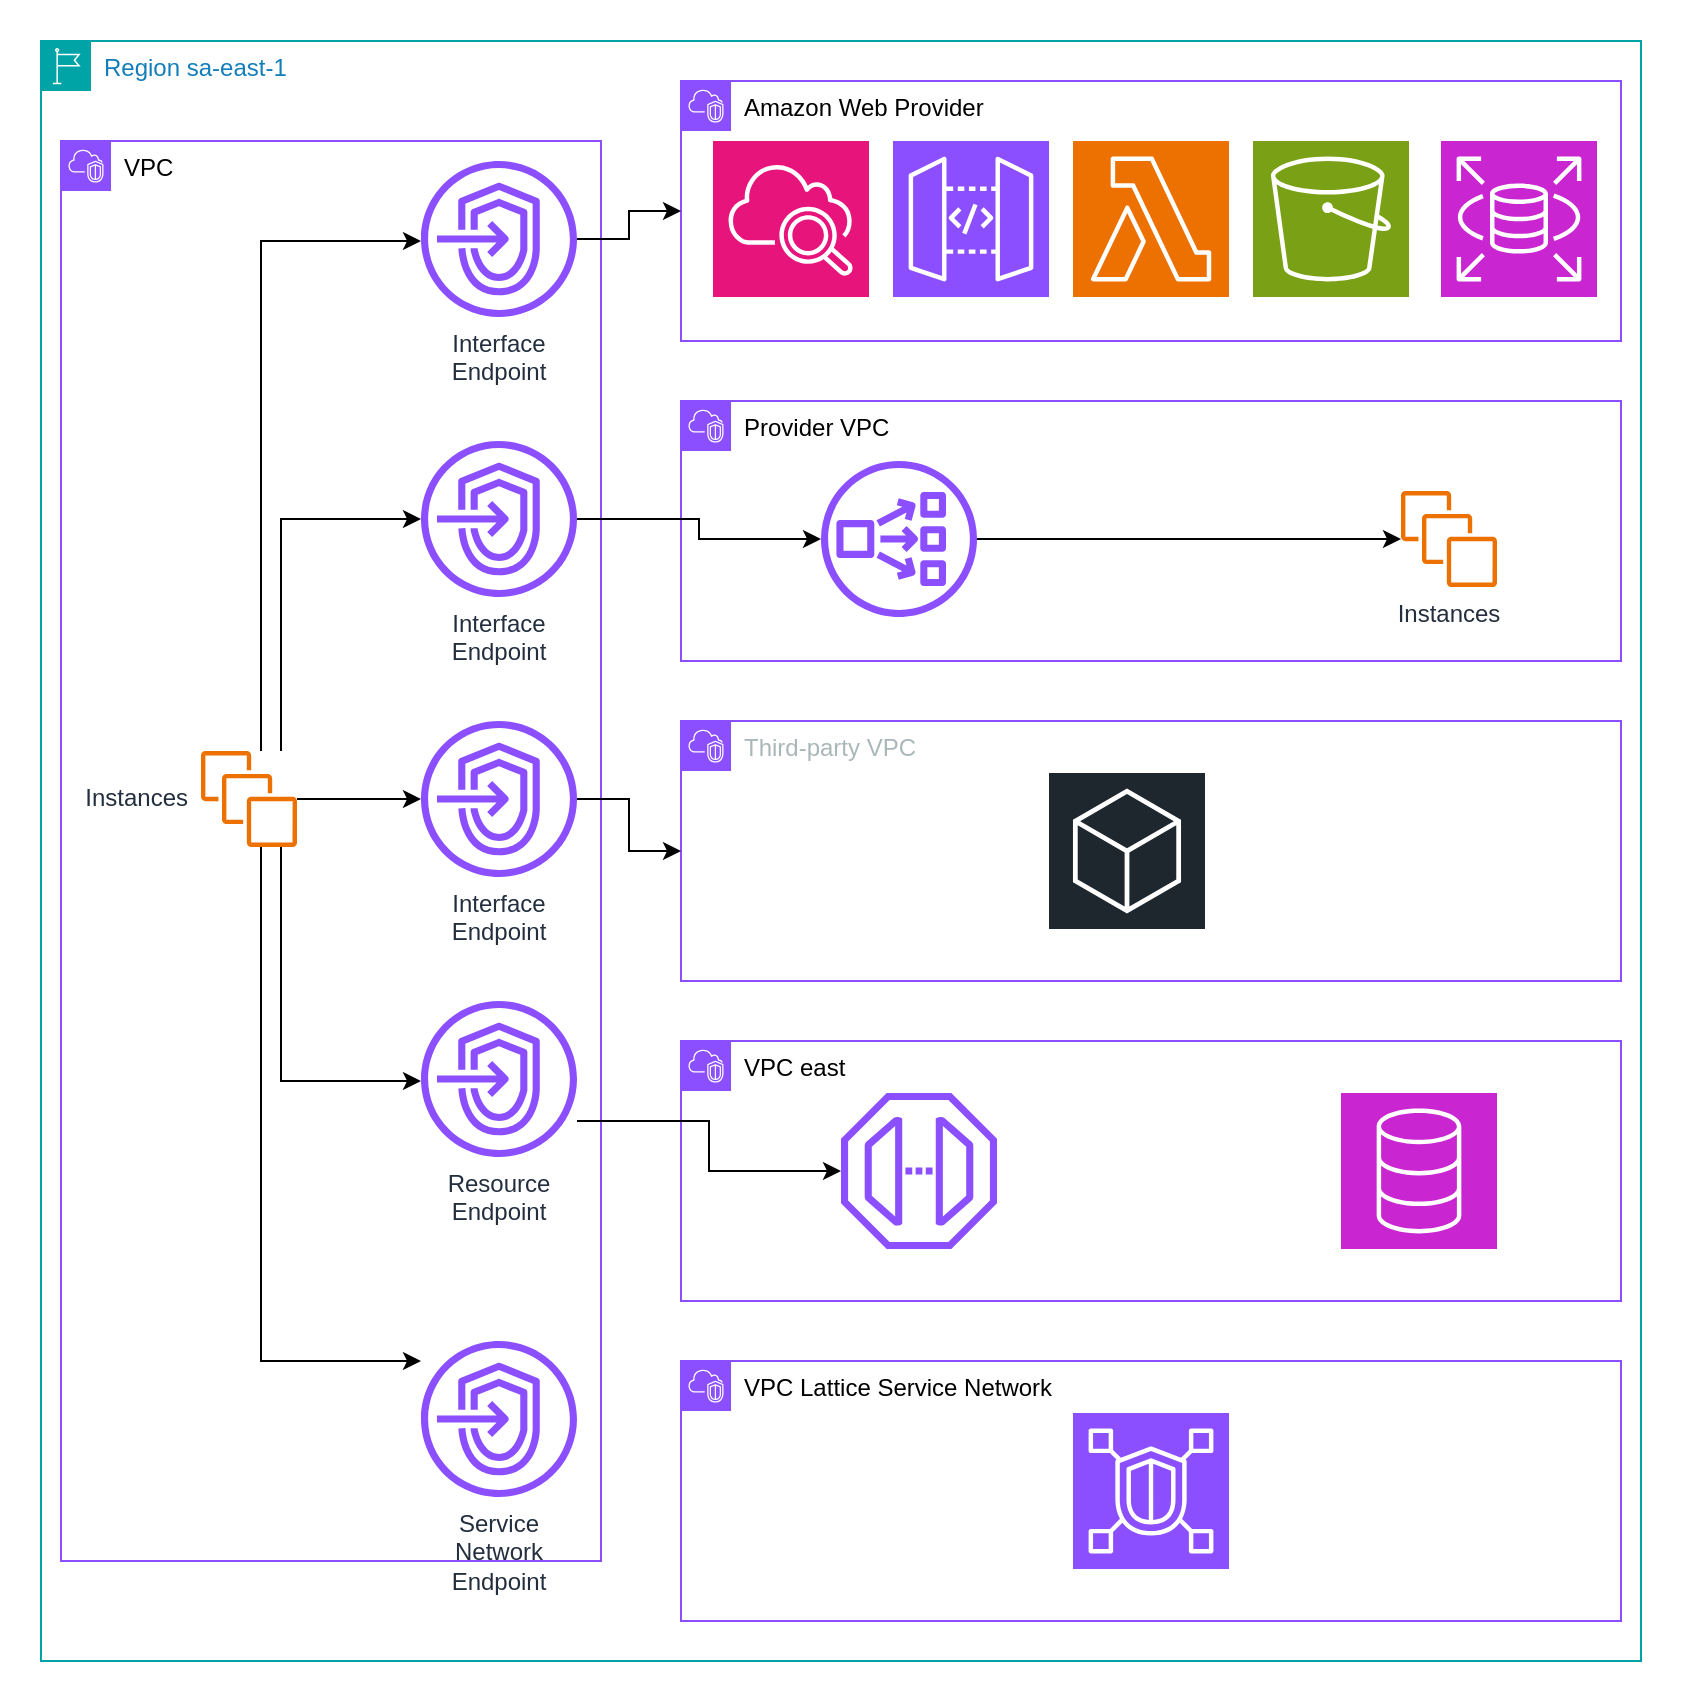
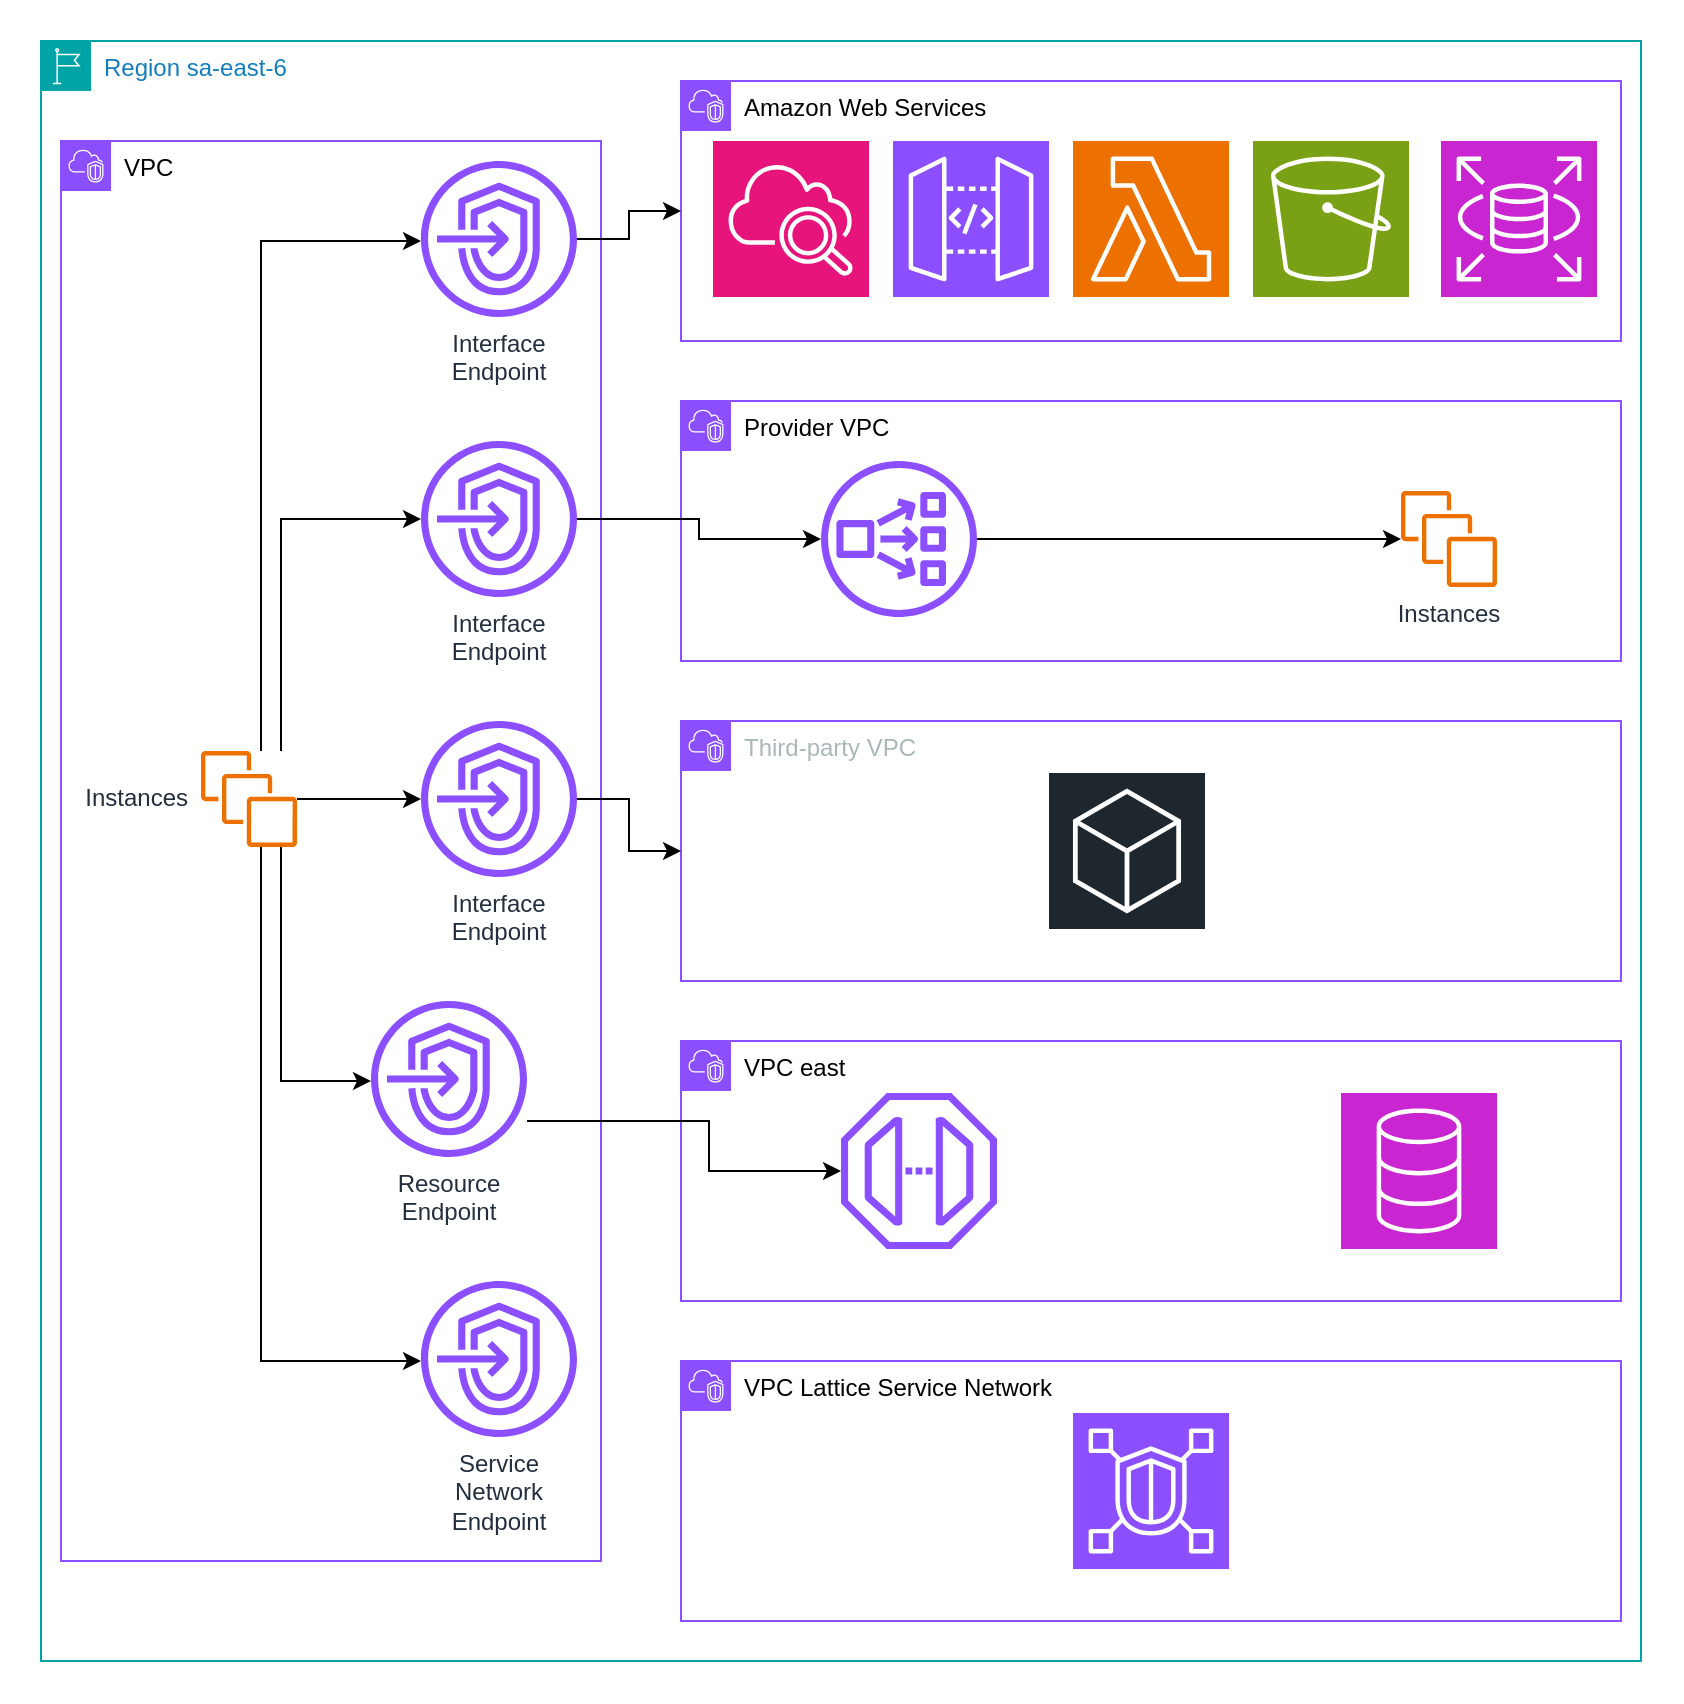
- <mxCell id="2" value="Region sa-east-1" style="points=[[0,0],[0.25,0],[0.5,0],[0.75,0],[1,0],[1,0.25],[1,0.5],[1,0.75],[1,1],[0.75,1],[0.5,1],[0.25,1],[0,1],[0,0.75],[0,0.5],[0,0.25]];outlineConnect=0;gradientColor=none;html=1;whiteSpace=wrap;fontSize=12;fontStyle=0;container=1;pointerEvents=0;collapsible=0;recursiveResize=0;shape=mxgraph.aws4.group;grIcon=mxgraph.aws4.group_region;strokeColor=#00A4A6;fillColor=none;verticalAlign=top;align=left;spacingLeft=30;fontColor=#147EBA;" vertex="1" parent="1"><mxGeometry x="20" y="20" width="800" height="810" as="geometry" /></mxCell>
+ <mxCell id="2" value="Region sa-east-6" style="points=[[0,0],[0.25,0],[0.5,0],[0.75,0],[1,0],[1,0.25],[1,0.5],[1,0.75],[1,1],[0.75,1],[0.5,1],[0.25,1],[0,1],[0,0.75],[0,0.5],[0,0.25]];outlineConnect=0;gradientColor=none;html=1;whiteSpace=wrap;fontSize=12;fontStyle=0;container=1;pointerEvents=0;collapsible=0;recursiveResize=0;shape=mxgraph.aws4.group;grIcon=mxgraph.aws4.group_region;strokeColor=#00A4A6;fillColor=none;verticalAlign=top;align=left;spacingLeft=30;fontColor=#147EBA;" vertex="1" parent="1"><mxGeometry x="20" y="20" width="800" height="810" as="geometry" /></mxCell>
- <mxCell id="15" value="Amazon Web Provider" style="points=[[0,0],[0.25,0],[0.5,0],[0.75,0],[1,0],[1,0.25],[1,0.5],[1,0.75],[1,1],[0.75,1],[0.5,1],[0.25,1],[0,1],[0,0.75],[0,0.5],[0,0.25]];outlineConnect=0;gradientColor=none;html=1;whiteSpace=wrap;fontSize=12;fontStyle=0;container=1;pointerEvents=0;collapsible=0;recursiveResize=0;shape=mxgraph.aws4.group;grIcon=mxgraph.aws4.group_vpc2;strokeColor=#8C4FFF;fillColor=none;verticalAlign=top;align=left;spacingLeft=30;fontColor=#000000;dashed=0;" vertex="1" parent="2"><mxGeometry x="320" y="20" width="470" height="130" as="geometry" /></mxCell>
+ <mxCell id="15" value="Amazon Web Services" style="points=[[0,0],[0.25,0],[0.5,0],[0.75,0],[1,0],[1,0.25],[1,0.5],[1,0.75],[1,1],[0.75,1],[0.5,1],[0.25,1],[0,1],[0,0.75],[0,0.5],[0,0.25]];outlineConnect=0;gradientColor=none;html=1;whiteSpace=wrap;fontSize=12;fontStyle=0;container=1;pointerEvents=0;collapsible=0;recursiveResize=0;shape=mxgraph.aws4.group;grIcon=mxgraph.aws4.group_vpc2;strokeColor=#8C4FFF;fillColor=none;verticalAlign=top;align=left;spacingLeft=30;fontColor=#000000;dashed=0;" vertex="1" parent="2"><mxGeometry x="320" y="20" width="470" height="130" as="geometry" /></mxCell>
- <mxCell id="7" value="Resource&lt;div&gt;Endpoint&lt;/div&gt;" style="sketch=0;outlineConnect=0;fontColor=#232F3E;gradientColor=none;fillColor=#8C4FFF;strokeColor=none;dashed=0;verticalLabelPosition=bottom;verticalAlign=top;align=center;html=1;fontSize=12;fontStyle=0;aspect=fixed;pointerEvents=1;shape=mxgraph.aws4.endpoints;" vertex="1" parent="3"><mxGeometry x="180" y="430" width="78" height="78" as="geometry" /></mxCell>
+ <mxCell id="7" value="Resource&lt;div&gt;Endpoint&lt;/div&gt;" style="sketch=0;outlineConnect=0;fontColor=#232F3E;gradientColor=none;fillColor=#8C4FFF;strokeColor=none;dashed=0;verticalLabelPosition=bottom;verticalAlign=top;align=center;html=1;fontSize=12;fontStyle=0;aspect=fixed;pointerEvents=1;shape=mxgraph.aws4.endpoints;" vertex="1" parent="3"><mxGeometry x="155" y="430" width="78" height="78" as="geometry" /></mxCell>
- <mxCell id="8" value="Service&lt;div&gt;Network&lt;/div&gt;&lt;div&gt;Endpoint&lt;/div&gt;" style="sketch=0;outlineConnect=0;fontColor=#232F3E;gradientColor=none;fillColor=#8C4FFF;strokeColor=none;dashed=0;verticalLabelPosition=bottom;verticalAlign=top;align=center;html=1;fontSize=12;fontStyle=0;aspect=fixed;pointerEvents=1;shape=mxgraph.aws4.endpoints;" vertex="1" parent="3"><mxGeometry x="180" y="600" width="78" height="78" as="geometry" /></mxCell>
+ <mxCell id="8" value="Service&lt;div&gt;Network&lt;/div&gt;&lt;div&gt;Endpoint&lt;/div&gt;" style="sketch=0;outlineConnect=0;fontColor=#232F3E;gradientColor=none;fillColor=#8C4FFF;strokeColor=none;dashed=0;verticalLabelPosition=bottom;verticalAlign=top;align=center;html=1;fontSize=12;fontStyle=0;aspect=fixed;pointerEvents=1;shape=mxgraph.aws4.endpoints;" vertex="1" parent="3"><mxGeometry x="180" y="570" width="78" height="78" as="geometry" /></mxCell>
